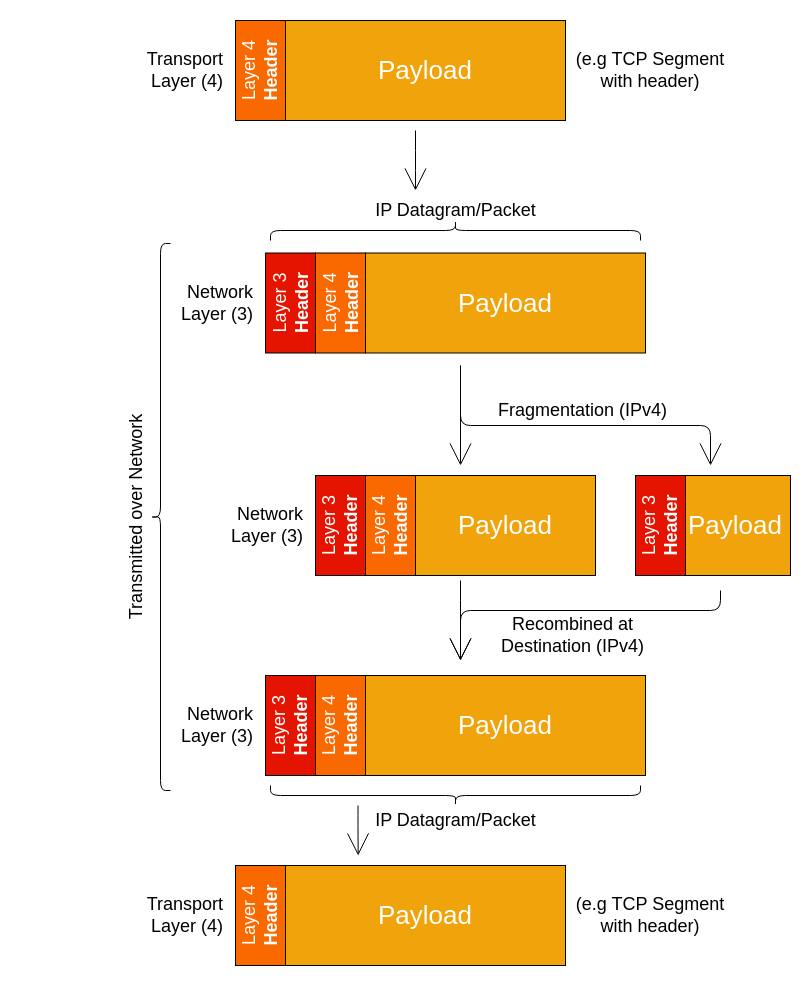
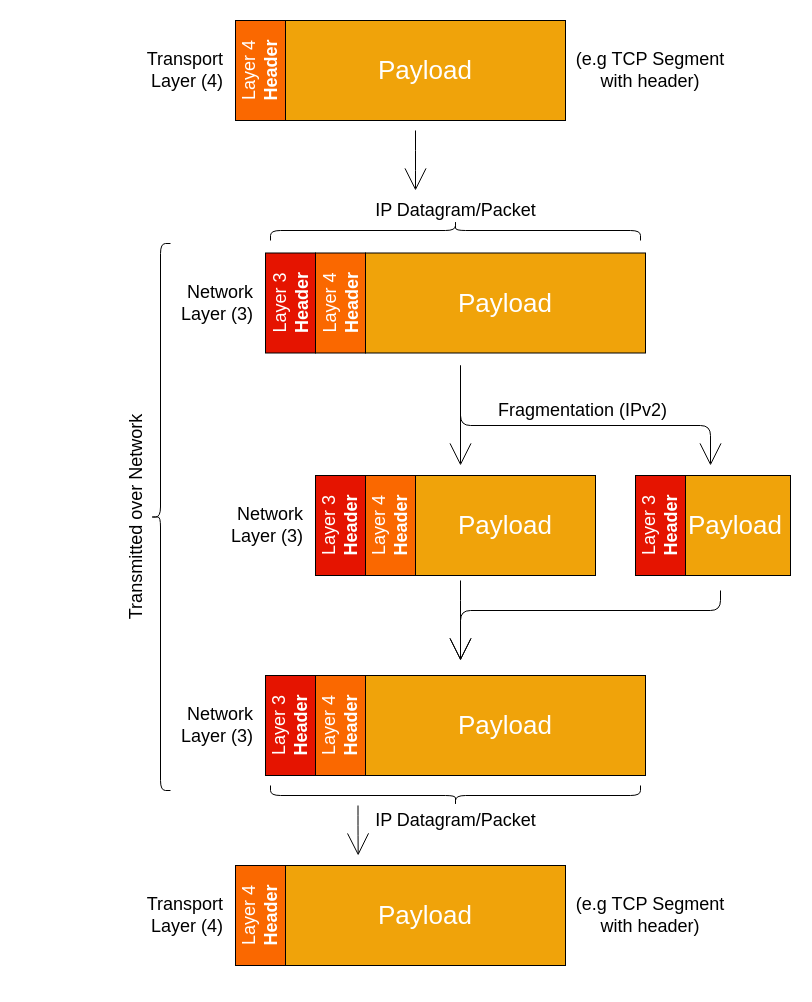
- <mxCell id="13" value="Fragmentation (IPv4)" style="text;html=1;strokeColor=none;fillColor=none;align=center;verticalAlign=middle;whiteSpace=wrap;rounded=0;fontSize=18;" vertex="1" parent="1"><mxGeometry x="490" y="395" width="185" height="30" as="geometry" /></mxCell>
+ <mxCell id="13" value="Fragmentation (IPv2)" style="text;html=1;strokeColor=none;fillColor=none;align=center;verticalAlign=middle;whiteSpace=wrap;rounded=0;fontSize=18;" vertex="1" parent="1"><mxGeometry x="490" y="395" width="185" height="30" as="geometry" /></mxCell>
- <mxCell id="33" value="Recombined at Destination (IPv4)" style="text;html=1;strokeColor=none;fillColor=none;align=center;verticalAlign=middle;whiteSpace=wrap;rounded=0;fontSize=18;" vertex="1" parent="1"><mxGeometry x="480" y="620" width="185" height="30" as="geometry" /></mxCell>
